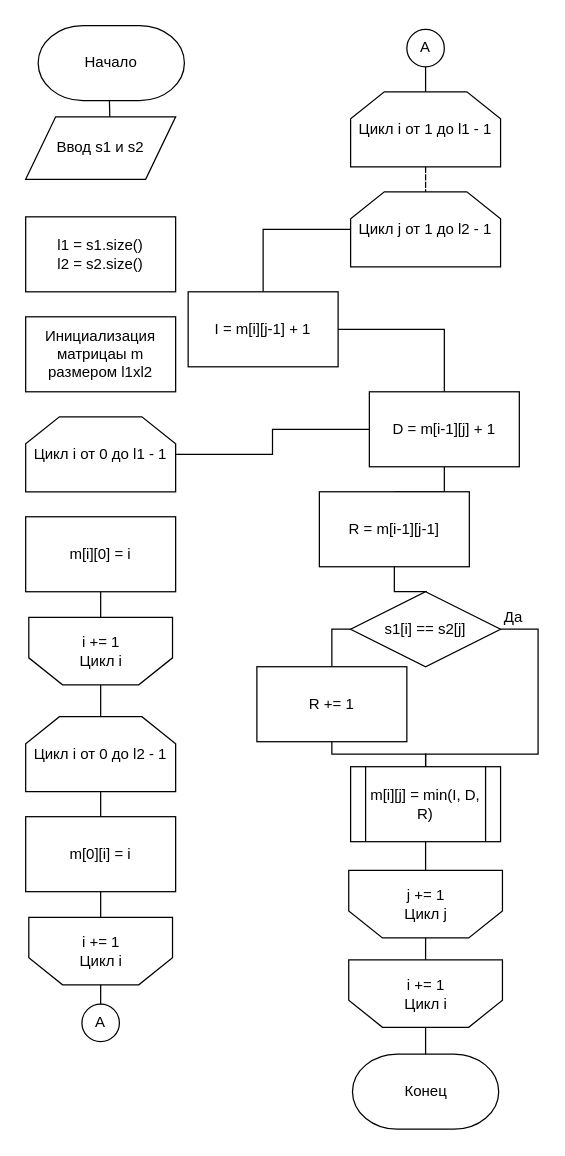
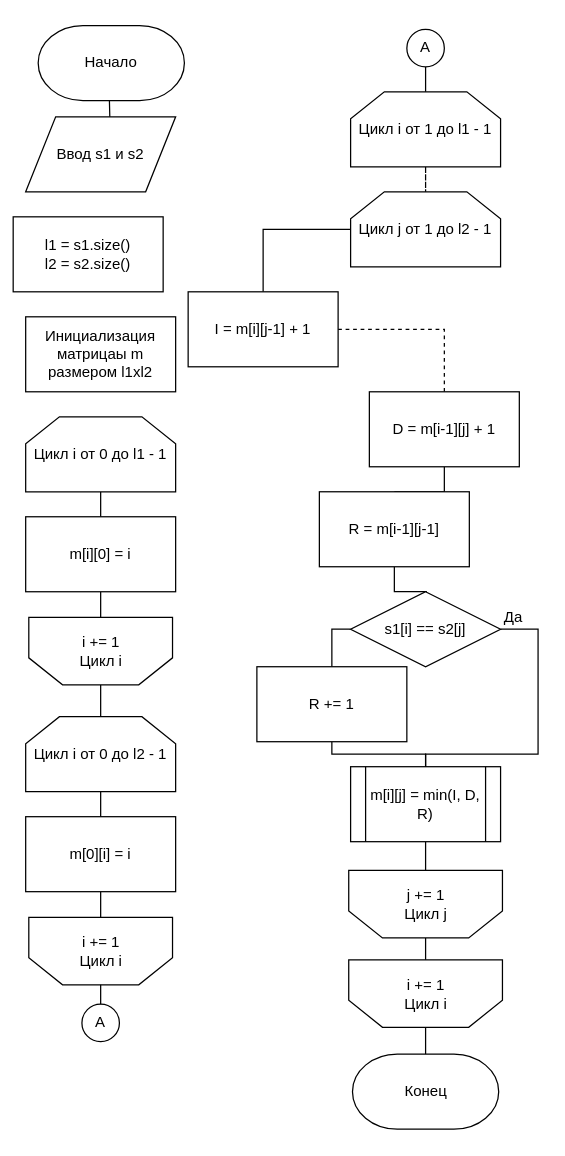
- <mxCell id="3" value="Ввод s1 и s2" style="shape=parallelogram;perimeter=parallelogramPerimeter;whiteSpace=wrap;html=1;" parent="1" vertex="1"><mxGeometry x="20" y="93" width="120" height="50" as="geometry" /></mxCell>
+ <mxCell id="3" value="Ввод s1 и s2" style="shape=parallelogram;perimeter=parallelogramPerimeter;whiteSpace=wrap;html=1;" parent="1" vertex="1"><mxGeometry x="20" y="93" width="120" height="60" as="geometry" /></mxCell>
- <mxCell id="6" value="&lt;div&gt;l1 = s1.size()&lt;/div&gt;&lt;div&gt;l2 = s2.size()&lt;br&gt;&lt;/div&gt;" style="rounded=0;whiteSpace=wrap;html=1;" parent="1" vertex="1"><mxGeometry x="20" y="173" width="120" height="60" as="geometry" /></mxCell>
+ <mxCell id="6" value="&lt;div&gt;l1 = s1.size()&lt;/div&gt;&lt;div&gt;l2 = s2.size()&lt;br&gt;&lt;/div&gt;" style="rounded=0;whiteSpace=wrap;html=1;" parent="1" vertex="1"><mxGeometry x="10" y="173" width="120" height="60" as="geometry" /></mxCell>
- <mxCell id="25" style="edgeStyle=orthogonalEdgeStyle;rounded=0;orthogonalLoop=1;jettySize=auto;html=1;entryX=0.5;entryY=0;entryDx=0;entryDy=0;endArrow=none;endFill=0;fontSize=12;" parent="1" source="26" target="28" edge="1"><mxGeometry relative="1" as="geometry" /></mxCell>
+ <mxCell id="25" style="edgeStyle=orthogonalEdgeStyle;rounded=0;orthogonalLoop=1;jettySize=auto;html=1;entryX=0.5;entryY=0;entryDx=0;entryDy=0;endArrow=none;endFill=0;fontSize=12;dashed=1;" parent="1" source="26" target="28" edge="1"><mxGeometry relative="1" as="geometry" /></mxCell>
- <mxCell id="4" style="edgeStyle=orthogonalEdgeStyle;rounded=0;orthogonalLoop=1;jettySize=auto;html=1;endArrow=none;endFill=0;fontSize=12;" parent="1" source="5" target="28" edge="1"><mxGeometry relative="1" as="geometry" /></mxCell>
+ <mxCell id="4" style="edgeStyle=orthogonalEdgeStyle;rounded=0;orthogonalLoop=1;jettySize=auto;html=1;endArrow=none;endFill=0;fontSize=12;" parent="1" source="5" target="9" edge="1"><mxGeometry relative="1" as="geometry" /></mxCell>
